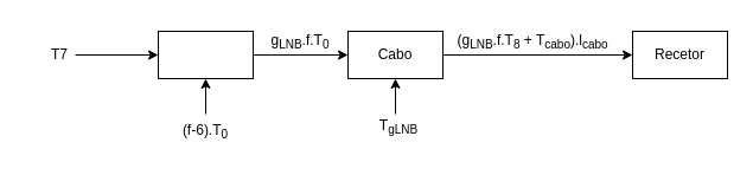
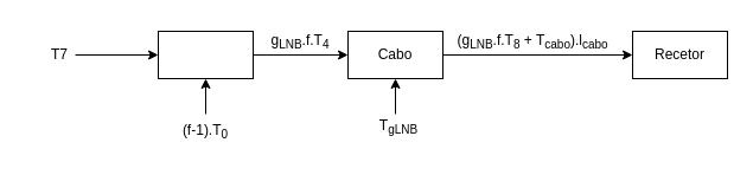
- <mxCell id="10" value="g&lt;sub&gt;LNB&lt;/sub&gt;.f.T&lt;sub&gt;0&lt;/sub&gt;" style="text;html=1;strokeColor=none;fillColor=none;align=center;verticalAlign=middle;whiteSpace=wrap;rounded=0;" vertex="1" parent="1"><mxGeometry x="223" y="20" width="60" height="30" as="geometry" /></mxCell>
+ <mxCell id="10" value="g&lt;sub&gt;LNB&lt;/sub&gt;.f.T&lt;sub&gt;4&lt;/sub&gt;" style="text;html=1;strokeColor=none;fillColor=none;align=center;verticalAlign=middle;whiteSpace=wrap;rounded=0;" vertex="1" parent="1"><mxGeometry x="223" y="20" width="60" height="30" as="geometry" /></mxCell>
- <mxCell id="6" value="(f-6).T&lt;sub&gt;0&lt;/sub&gt;" style="text;html=1;strokeColor=none;fillColor=none;align=center;verticalAlign=middle;whiteSpace=wrap;rounded=0;" vertex="1" parent="1"><mxGeometry x="143" y="96" width="60" height="30" as="geometry" /></mxCell>
+ <mxCell id="6" value="(f-1).T&lt;sub&gt;0&lt;/sub&gt;" style="text;html=1;strokeColor=none;fillColor=none;align=center;verticalAlign=middle;whiteSpace=wrap;rounded=0;" vertex="1" parent="1"><mxGeometry x="143" y="96" width="60" height="30" as="geometry" /></mxCell>
